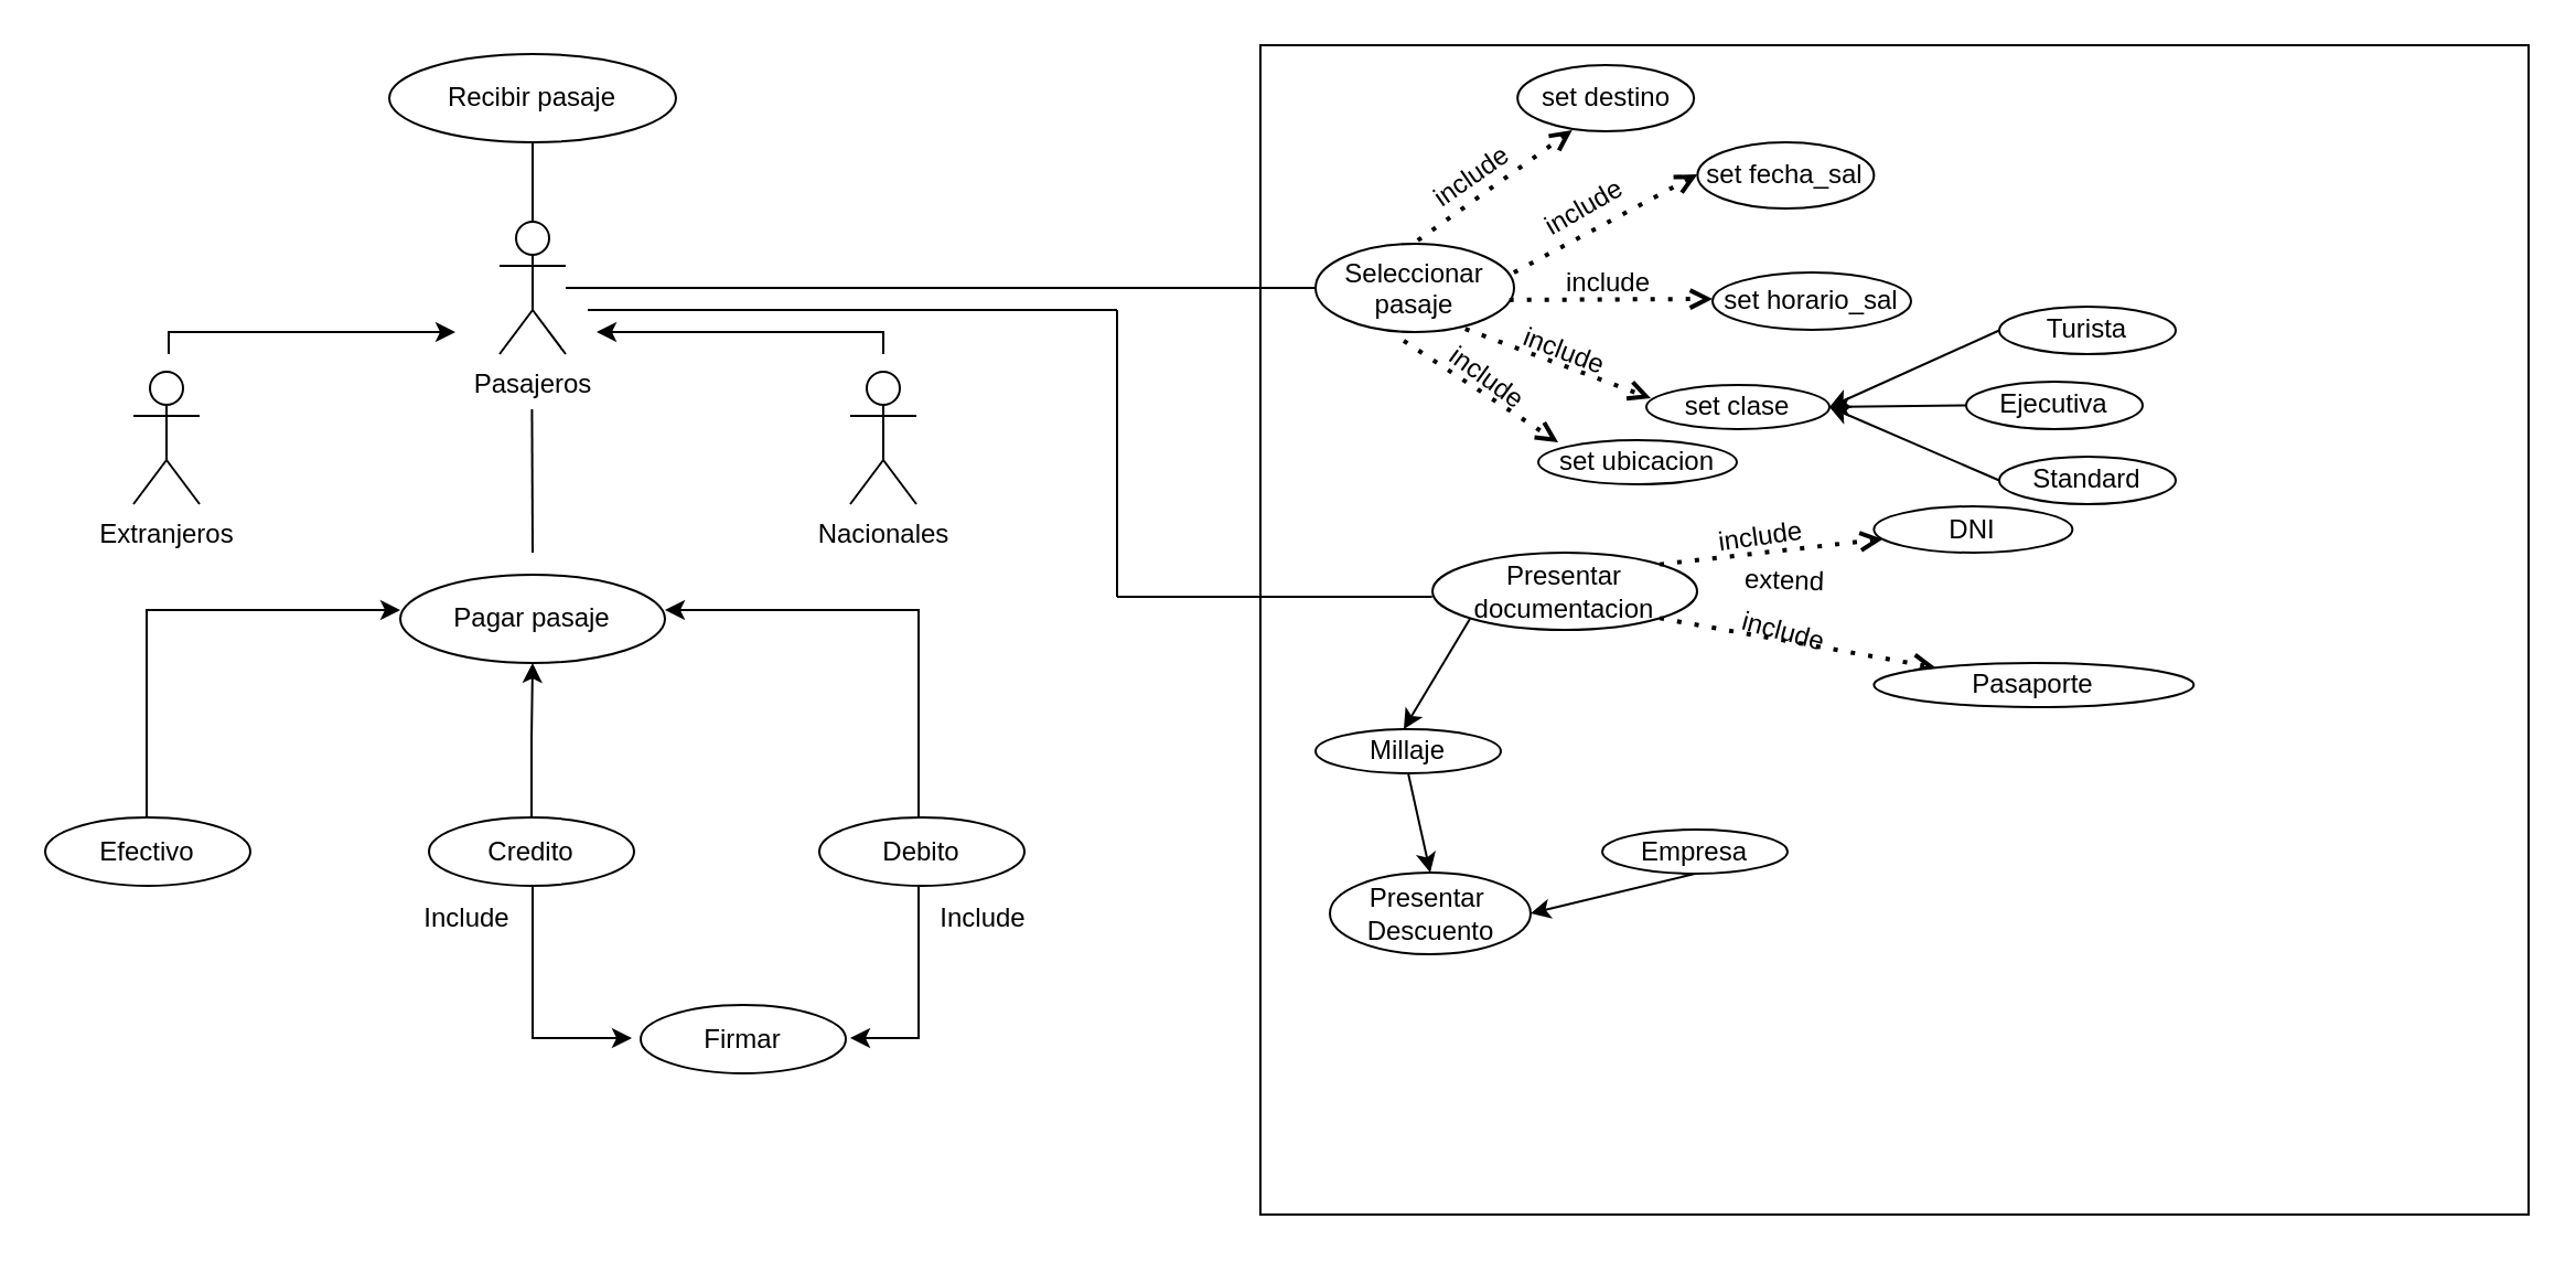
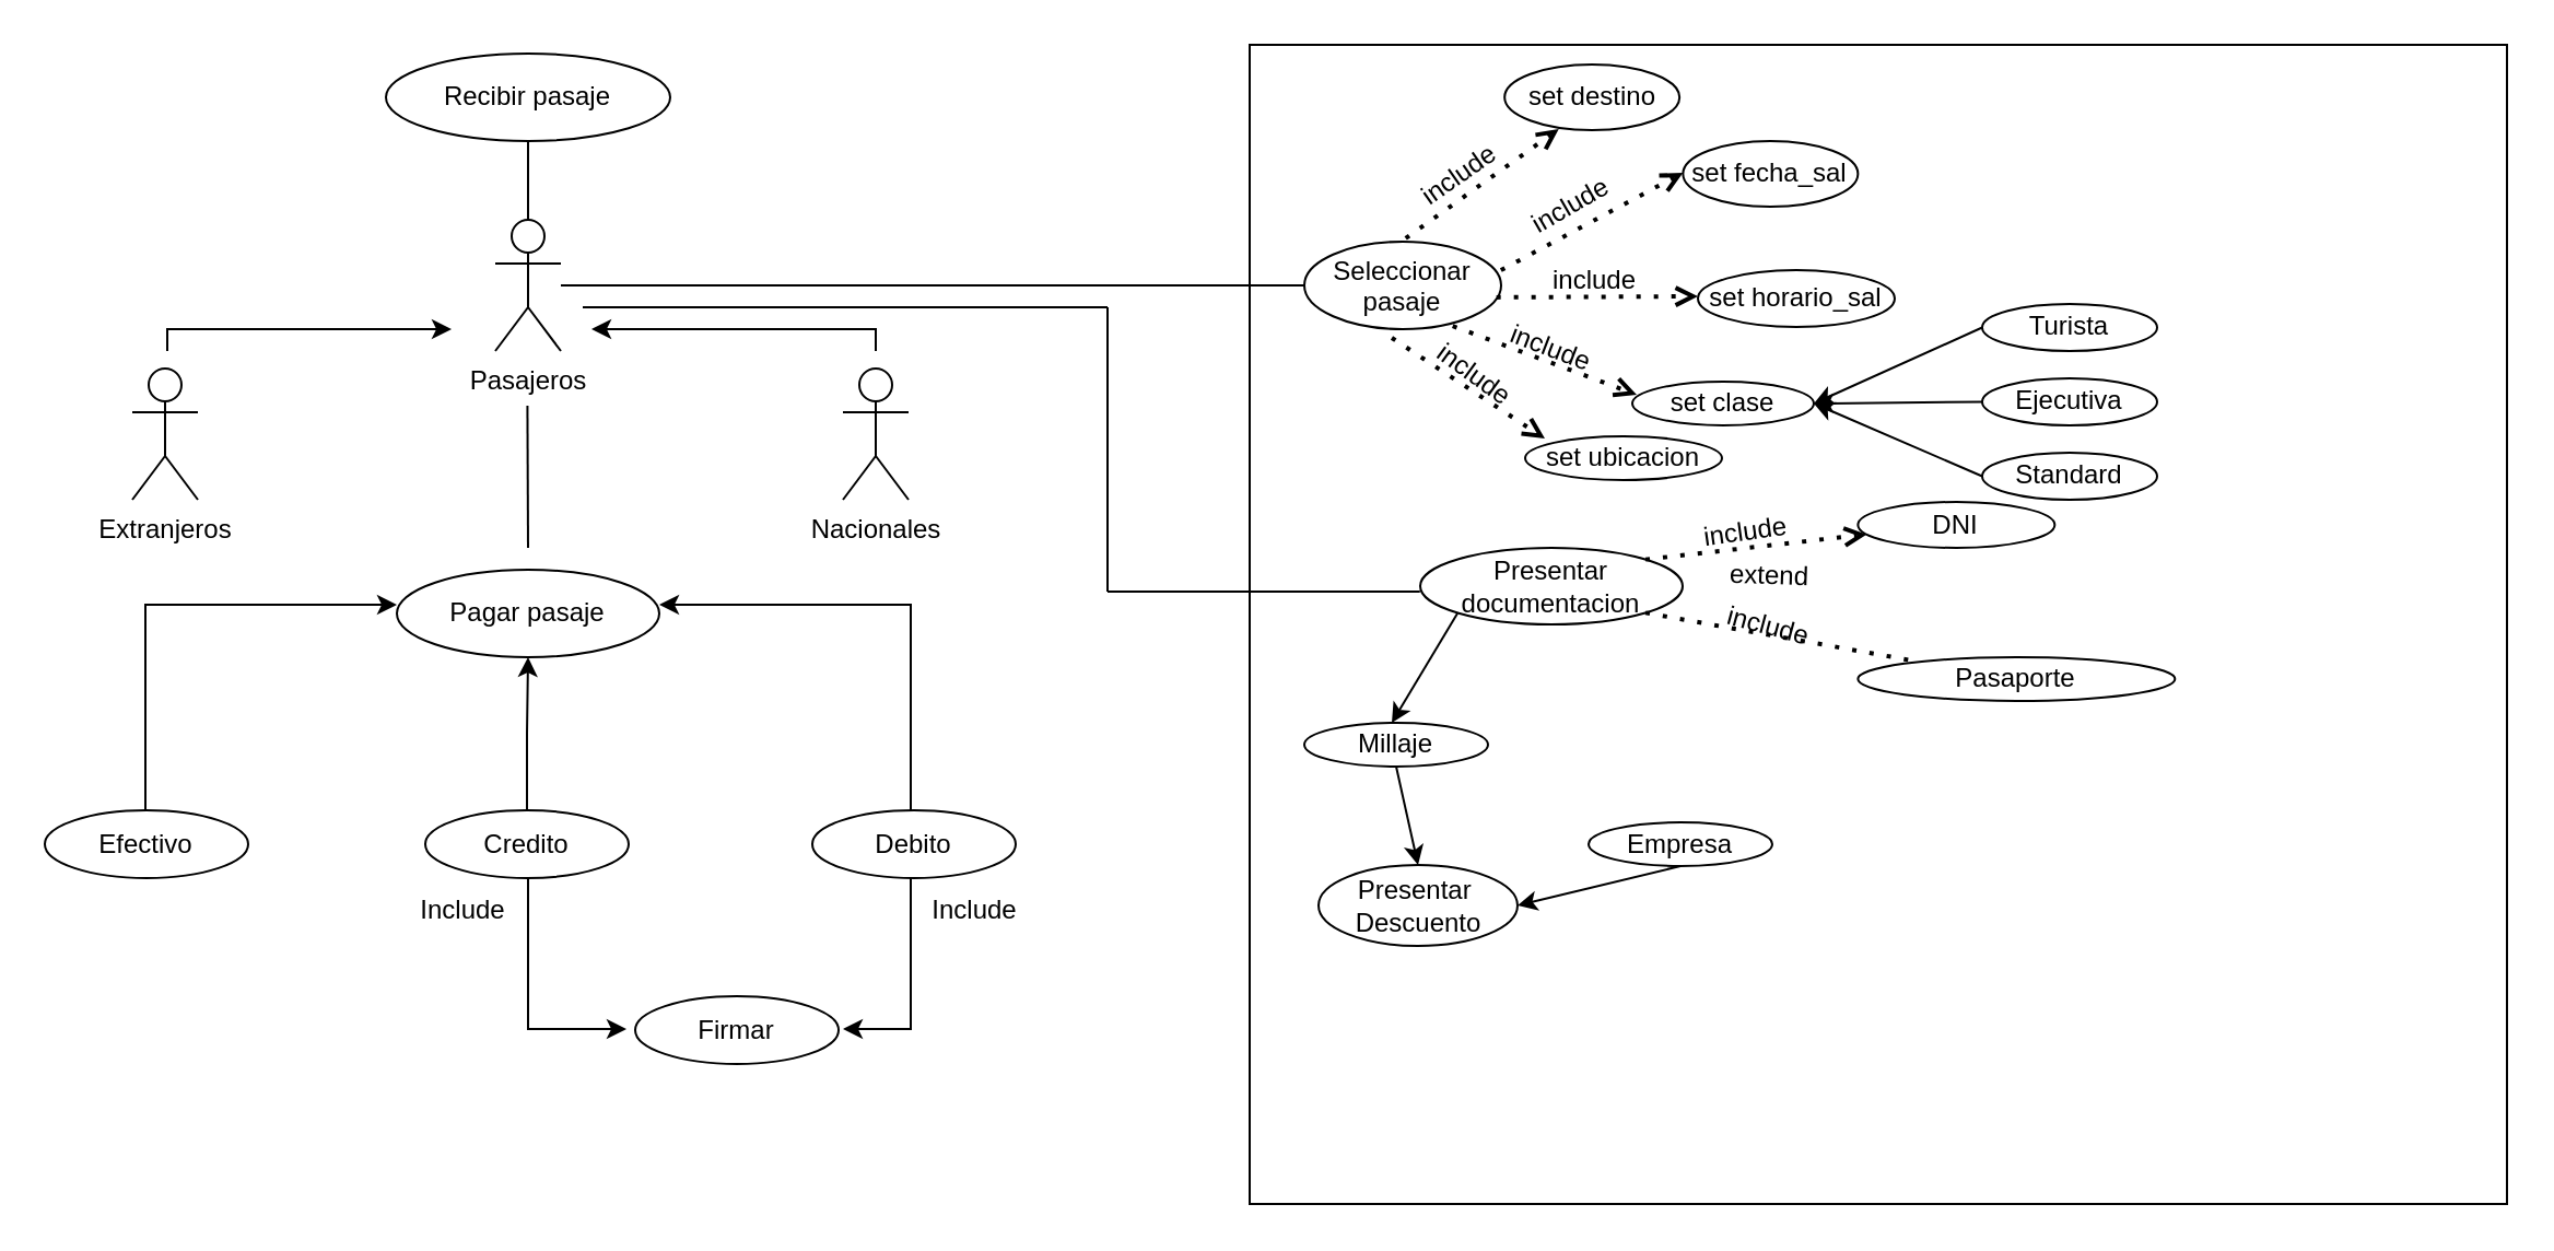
- <mxCell id="43" value="Ejecutiva" style="ellipse;whiteSpace=wrap;html=1;" parent="1" vertex="1"><mxGeometry x="891" y="172.49" width="80" height="21.51" as="geometry" /></mxCell>
+ <mxCell id="43" value="Ejecutiva" style="ellipse;whiteSpace=wrap;html=1;" parent="1" vertex="1"><mxGeometry x="906" y="172.49" width="80" height="21.51" as="geometry" /></mxCell>
- <mxCell id="53" value="" style="endArrow=open;dashed=1;html=1;dashPattern=1 3;strokeWidth=2;rounded=0;exitX=1;exitY=1;exitDx=0;exitDy=0;endFill=0;" parent="1" source="48" target="54" edge="1"><mxGeometry width="50" height="50" relative="1" as="geometry"><mxPoint x="776" y="370" as="sourcePoint" /><mxPoint x="826" y="300" as="targetPoint" /></mxGeometry></mxCell>
+ <mxCell id="53" value="" style="endArrow=none;dashed=1;html=1;dashPattern=1 3;strokeWidth=2;rounded=0;exitX=1;exitY=1;exitDx=0;exitDy=0;endFill=0;" parent="1" source="48" target="54" edge="1"><mxGeometry width="50" height="50" relative="1" as="geometry"><mxPoint x="776" y="370" as="sourcePoint" /><mxPoint x="826" y="300" as="targetPoint" /></mxGeometry></mxCell>
